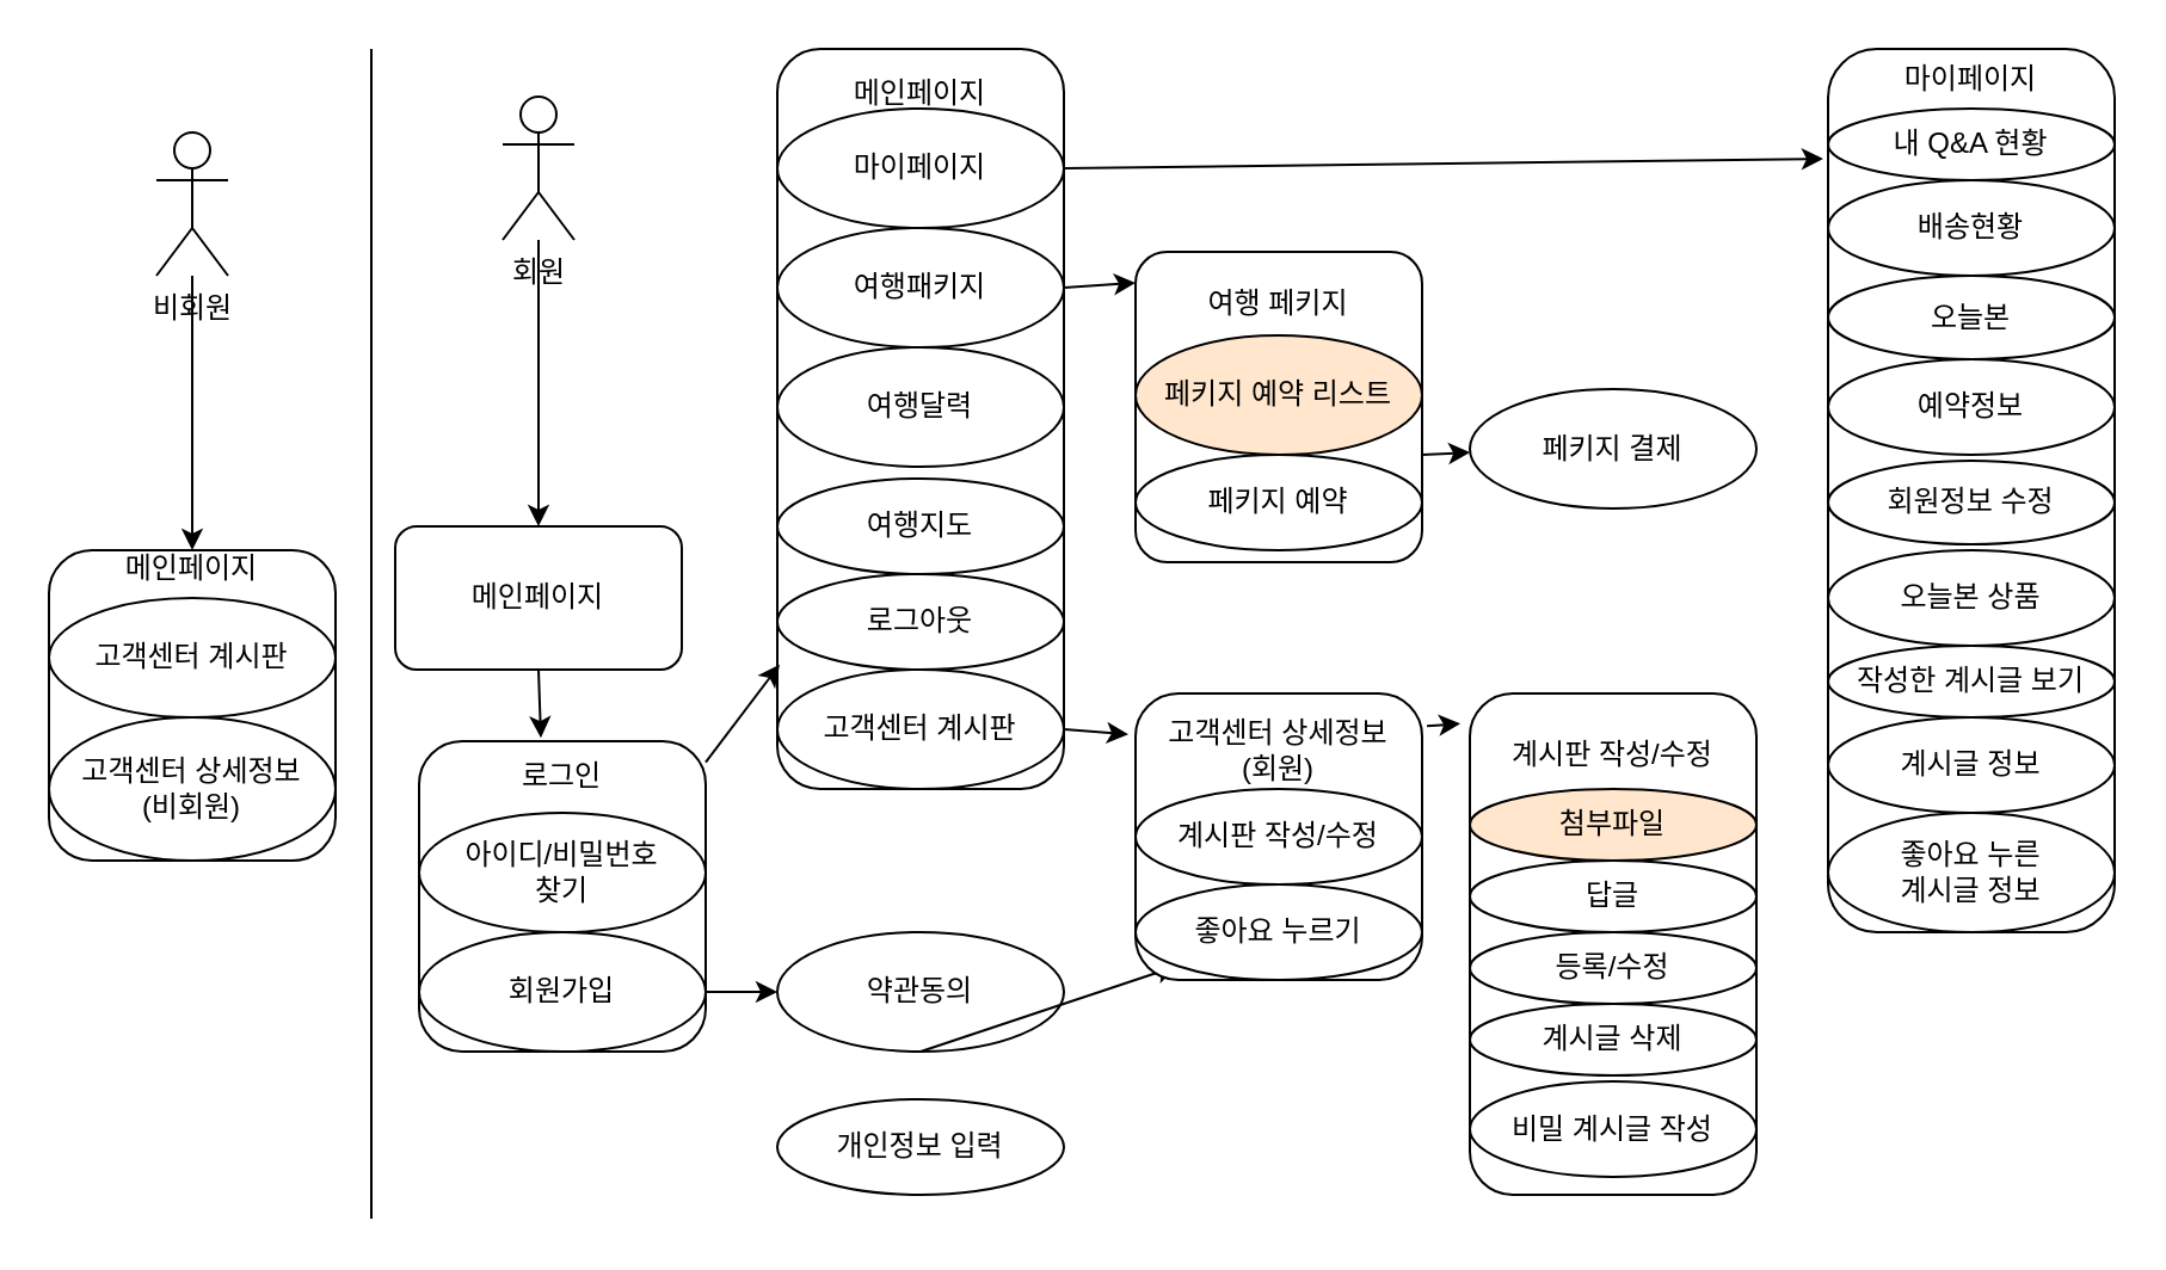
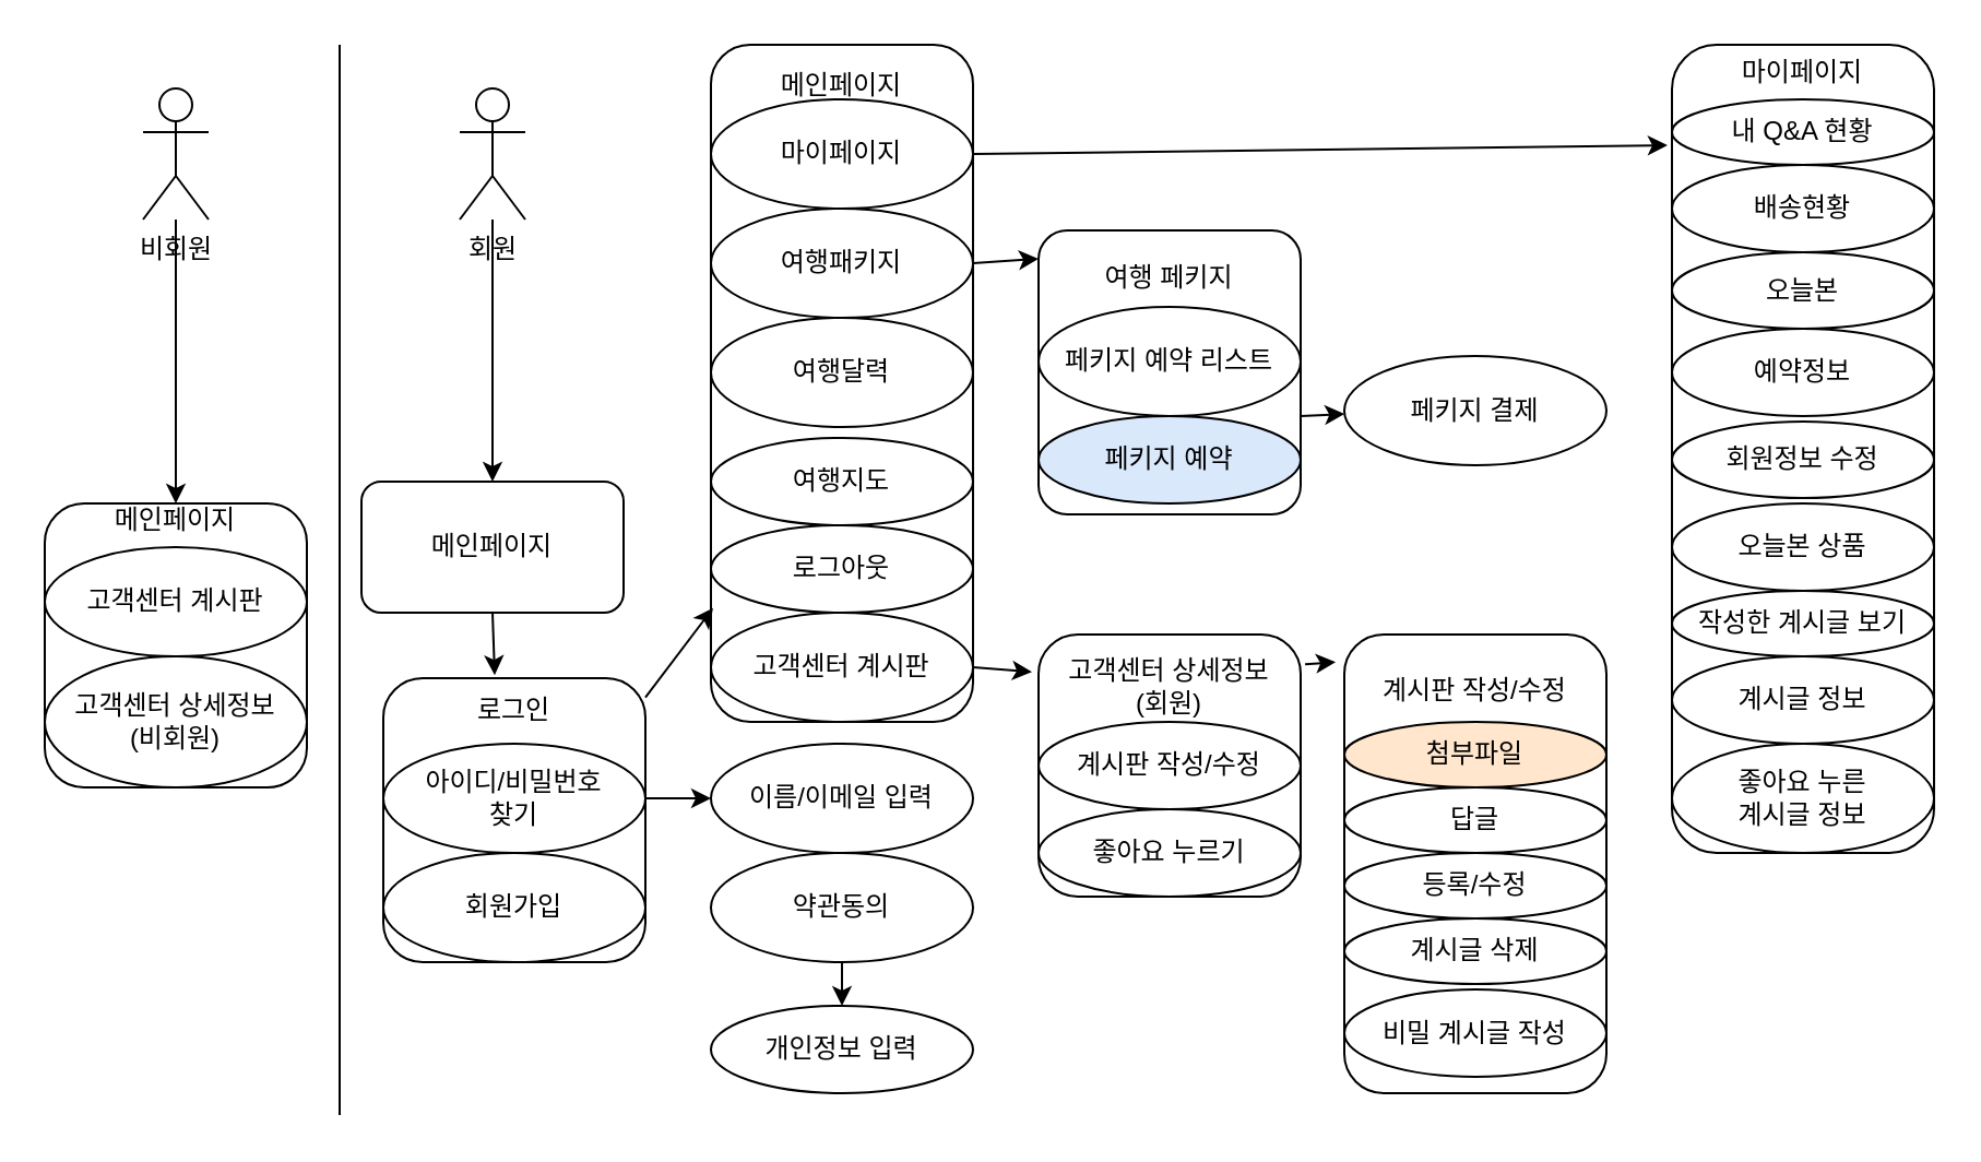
- <mxCell id="2" value="비회원" style="shape=umlActor;verticalLabelPosition=bottom;verticalAlign=top;html=1;outlineConnect=0;" parent="1" vertex="1"><mxGeometry x="65" y="55" width="30" height="60" as="geometry" /></mxCell>
+ <mxCell id="2" value="비회원" style="shape=umlActor;verticalLabelPosition=bottom;verticalAlign=top;html=1;outlineConnect=0;" parent="1" vertex="1"><mxGeometry x="65" y="40" width="30" height="60" as="geometry" /></mxCell>
- <mxCell id="30" value="페키지 예약 리스트" style="ellipse;whiteSpace=wrap;html=1;fillColor=#ffe6cc;" parent="1" vertex="1"><mxGeometry x="475" y="140" width="120" height="50" as="geometry" /></mxCell>
+ <mxCell id="30" value="페키지 예약 리스트" style="ellipse;whiteSpace=wrap;html=1;" parent="1" vertex="1"><mxGeometry x="475" y="140" width="120" height="50" as="geometry" /></mxCell>
- <mxCell id="29" value="페키지 예약" style="ellipse;whiteSpace=wrap;html=1;" parent="1" vertex="1"><mxGeometry x="475" y="190" width="120" height="40" as="geometry" /></mxCell>
+ <mxCell id="29" value="페키지 예약" style="ellipse;whiteSpace=wrap;html=1;fillColor=#dae8fc;" parent="1" vertex="1"><mxGeometry x="475" y="190" width="120" height="40" as="geometry" /></mxCell>
+ <mxCell id="5" value="" style="endArrow=classic;html=1;rounded=0;exitX=1;exitY=0.5;exitDx=0;exitDy=0;entryX=0;entryY=0.5;entryDx=0;entryDy=0;" parent="1" source="19" target="10" edge="1"><mxGeometry width="50" height="50" relative="1" as="geometry"><mxPoint x="405" y="300" as="sourcePoint" /><mxPoint x="325" y="380" as="targetPoint" /></mxGeometry></mxCell>
+ <mxCell id="10" value="이름/이메일 입력" style="ellipse;whiteSpace=wrap;html=1;" parent="1" vertex="1"><mxGeometry x="325" y="340" width="120" height="50" as="geometry" /></mxCell>
- <mxCell id="6" value="" style="endArrow=classic;html=1;rounded=0;exitX=1;exitY=0.5;exitDx=0;exitDy=0;" parent="1" source="18" target="7" edge="1"><mxGeometry width="50" height="50" relative="1" as="geometry"><mxPoint x="385" y="480" as="sourcePoint" /><mxPoint x="265" y="580" as="targetPoint" /></mxGeometry></mxCell>
+ <mxCell id="6" value="" style="endArrow=classic;html=1;rounded=0;exitX=1;exitY=0.5;exitDx=0;exitDy=0;" parent="1" source="18" target="19" edge="1"><mxGeometry width="50" height="50" relative="1" as="geometry"><mxPoint x="385" y="480" as="sourcePoint" /><mxPoint x="265" y="580" as="targetPoint" /></mxGeometry></mxCell>
- <mxCell id="8" value="" style="endArrow=classic;html=1;rounded=0;exitX=0.5;exitY=1;exitDx=0;exitDy=0;" parent="1" source="7" target="32" edge="1"><mxGeometry width="50" height="50" relative="1" as="geometry"><mxPoint x="465" y="610" as="sourcePoint" /><mxPoint x="265" y="690" as="targetPoint" /></mxGeometry></mxCell>
+ <mxCell id="8" value="" style="endArrow=classic;html=1;rounded=0;exitX=0.5;exitY=1;exitDx=0;exitDy=0;" parent="1" source="7" target="9" edge="1"><mxGeometry width="50" height="50" relative="1" as="geometry"><mxPoint x="465" y="610" as="sourcePoint" /><mxPoint x="265" y="690" as="targetPoint" /></mxGeometry></mxCell>
